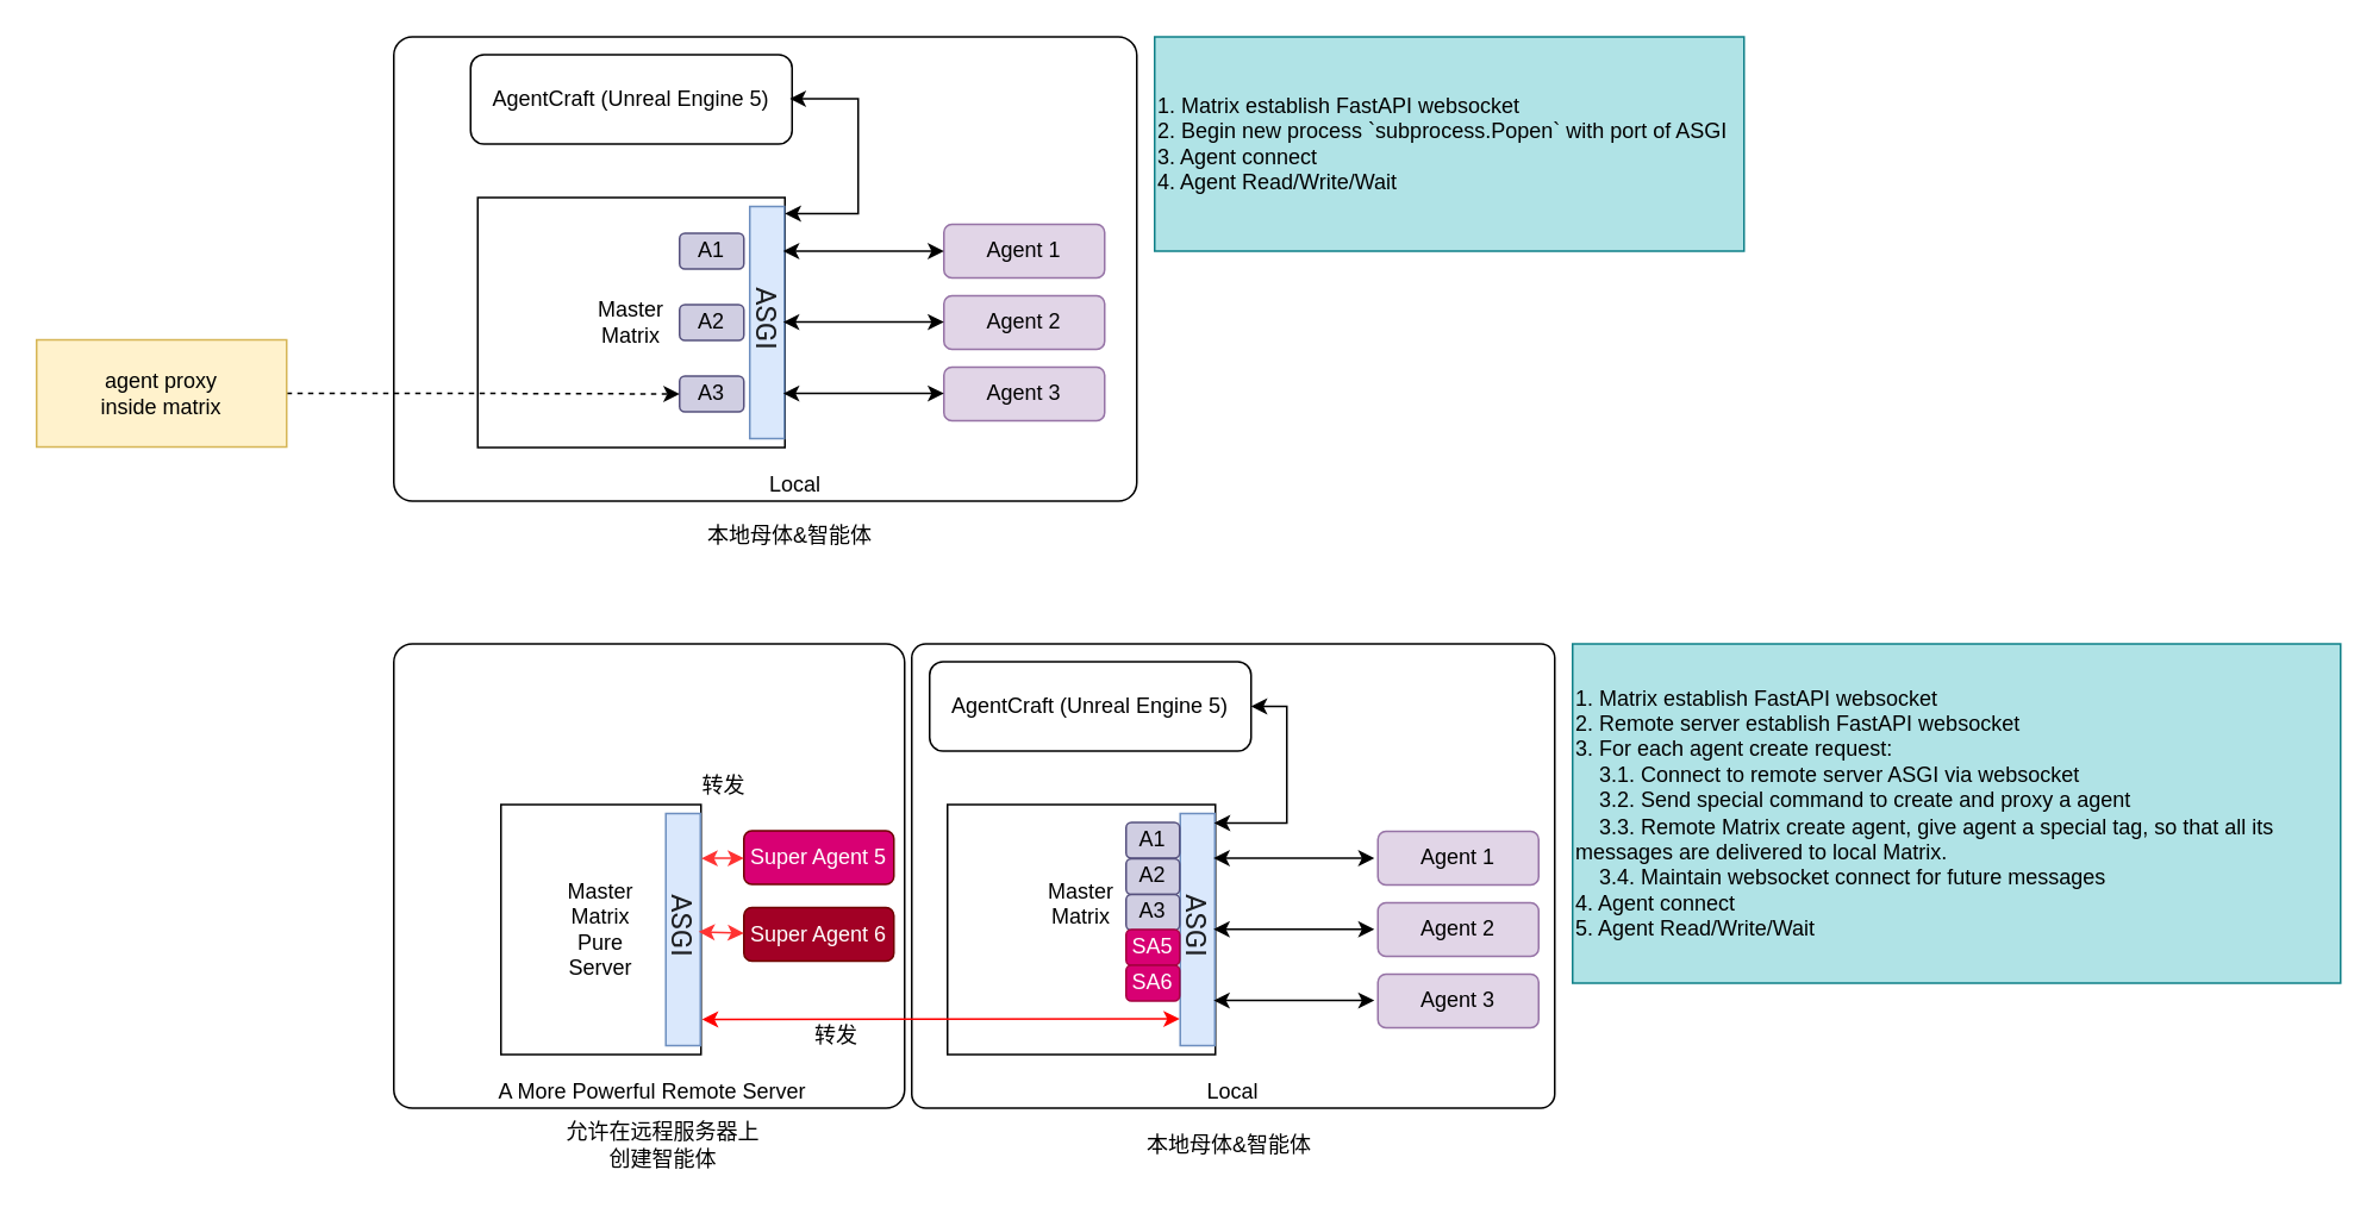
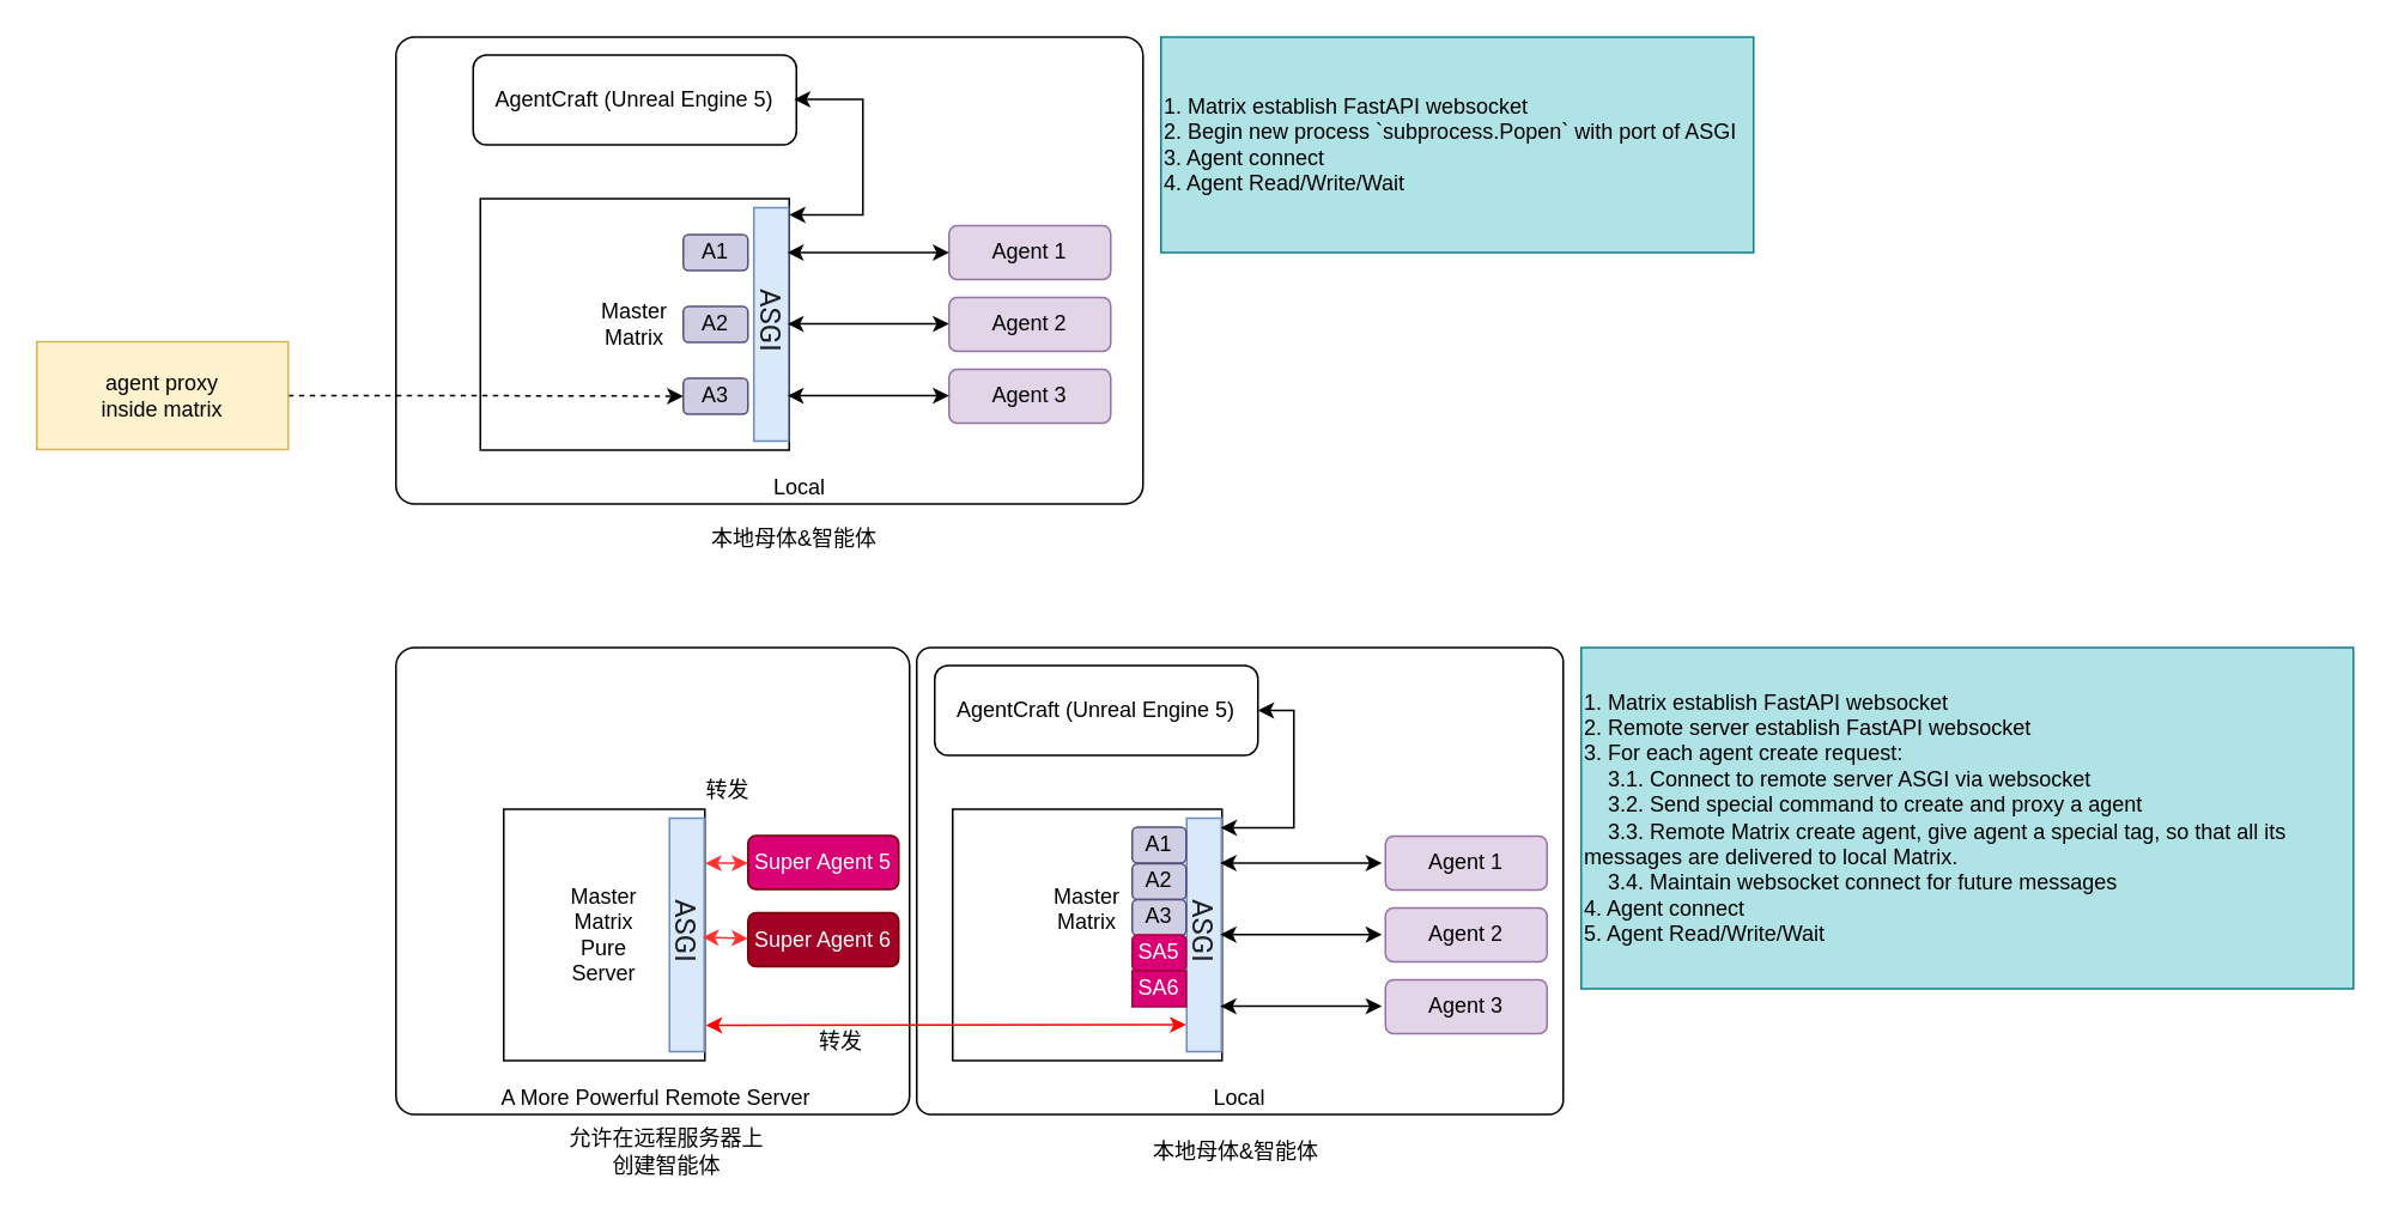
- <mxCell id="47" value="SA6" style="rounded=1;whiteSpace=wrap;html=1;fillColor=#d80073;strokeColor=#A50040;fontColor=#ffffff;" vertex="1" parent="1"><mxGeometry x="630" y="540" width="30" height="20" as="geometry" /></mxCell>
+ <mxCell id="47" value="SA6" style="whiteSpace=wrap;html=1;fillColor=#d80073;strokeColor=#A50040;fontColor=#ffffff;rounded=0;" vertex="1" parent="1"><mxGeometry x="630" y="540" width="30" height="20" as="geometry" /></mxCell>
